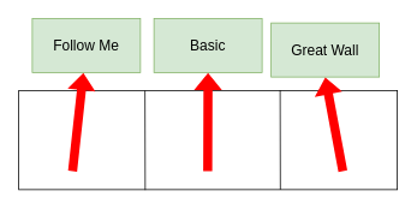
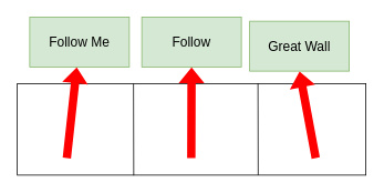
- <mxCell id="4" value="Basic" style="rounded=0;whiteSpace=wrap;html=1;fillColor=#d5e8d4;strokeColor=#82b366;fontColor=#000000;fontSize=16;" vertex="1" parent="1"><mxGeometry x="170" y="20" width="120" height="60" as="geometry" /></mxCell>
+ <mxCell id="4" value="Follow" style="rounded=0;whiteSpace=wrap;html=1;fillColor=#d5e8d4;strokeColor=#82b366;fontColor=#000000;fontSize=16;" vertex="1" parent="1"><mxGeometry x="170" y="20" width="120" height="60" as="geometry" /></mxCell>
